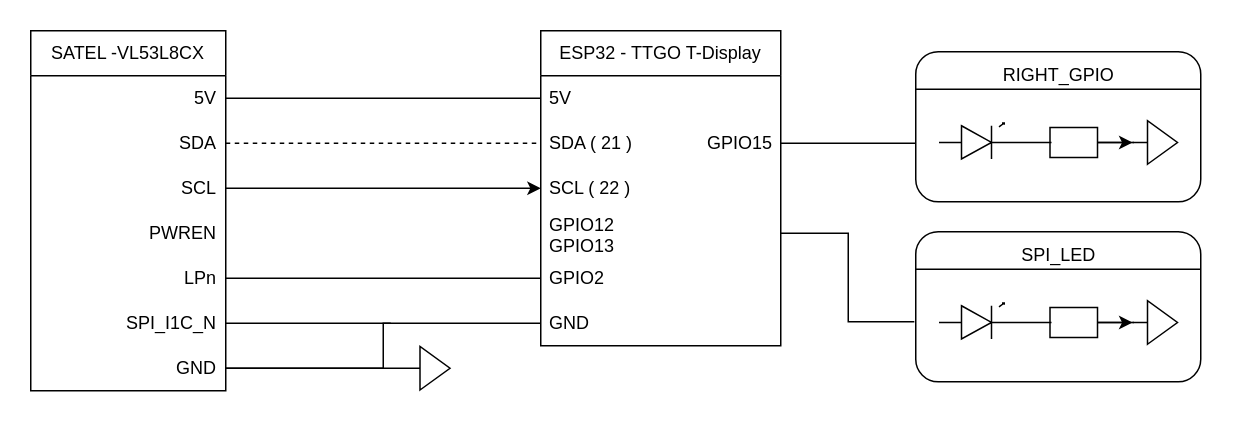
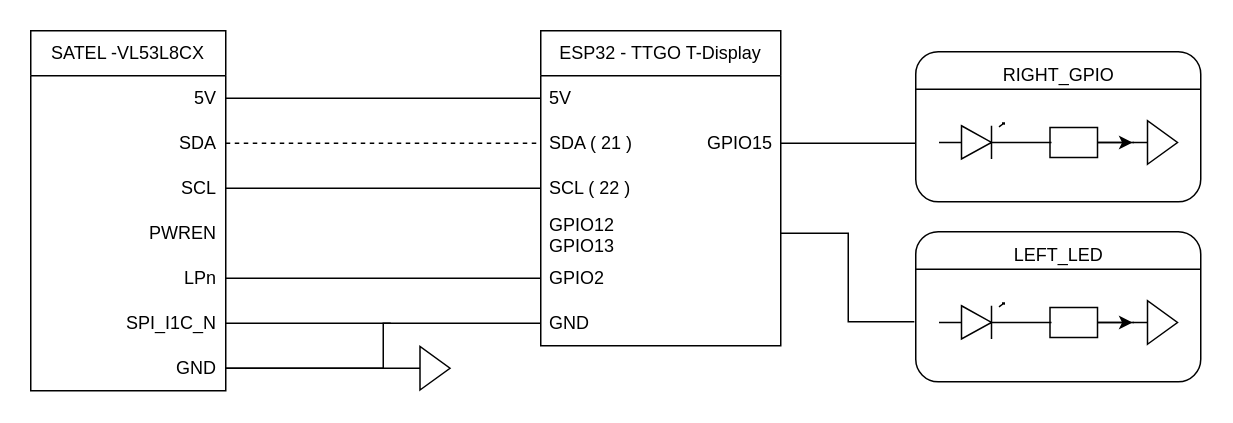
- <mxCell id="18" value="" style="endArrow=classic;html=1;rounded=0;exitX=1;exitY=0.5;exitDx=0;exitDy=0;entryX=0;entryY=0.5;entryDx=0;entryDy=0;edgeStyle=orthogonalEdgeStyle;" edge="1" parent="1" source="5" target="13"><mxGeometry width="50" height="50" relative="1" as="geometry"><mxPoint x="160" y="105" as="sourcePoint" /><mxPoint x="440" y="225" as="targetPoint" /></mxGeometry></mxCell>
+ <mxCell id="18" value="" style="endArrow=none;html=1;rounded=0;exitX=1;exitY=0.5;exitDx=0;exitDy=0;entryX=0;entryY=0.5;entryDx=0;entryDy=0;edgeStyle=orthogonalEdgeStyle;" edge="1" parent="1" source="5" target="13"><mxGeometry width="50" height="50" relative="1" as="geometry"><mxPoint x="160" y="105" as="sourcePoint" /><mxPoint x="440" y="225" as="targetPoint" /></mxGeometry></mxCell>
- <mxCell id="44" value="SPI_LED" style="text;html=1;align=center;verticalAlign=middle;whiteSpace=wrap;rounded=0;" vertex="1" parent="35"><mxGeometry x="47.5" width="95" height="40" as="geometry" /></mxCell>
+ <mxCell id="44" value="LEFT_LED" style="text;html=1;align=center;verticalAlign=middle;whiteSpace=wrap;rounded=0;" vertex="1" parent="35"><mxGeometry x="47.5" width="95" height="40" as="geometry" /></mxCell>
